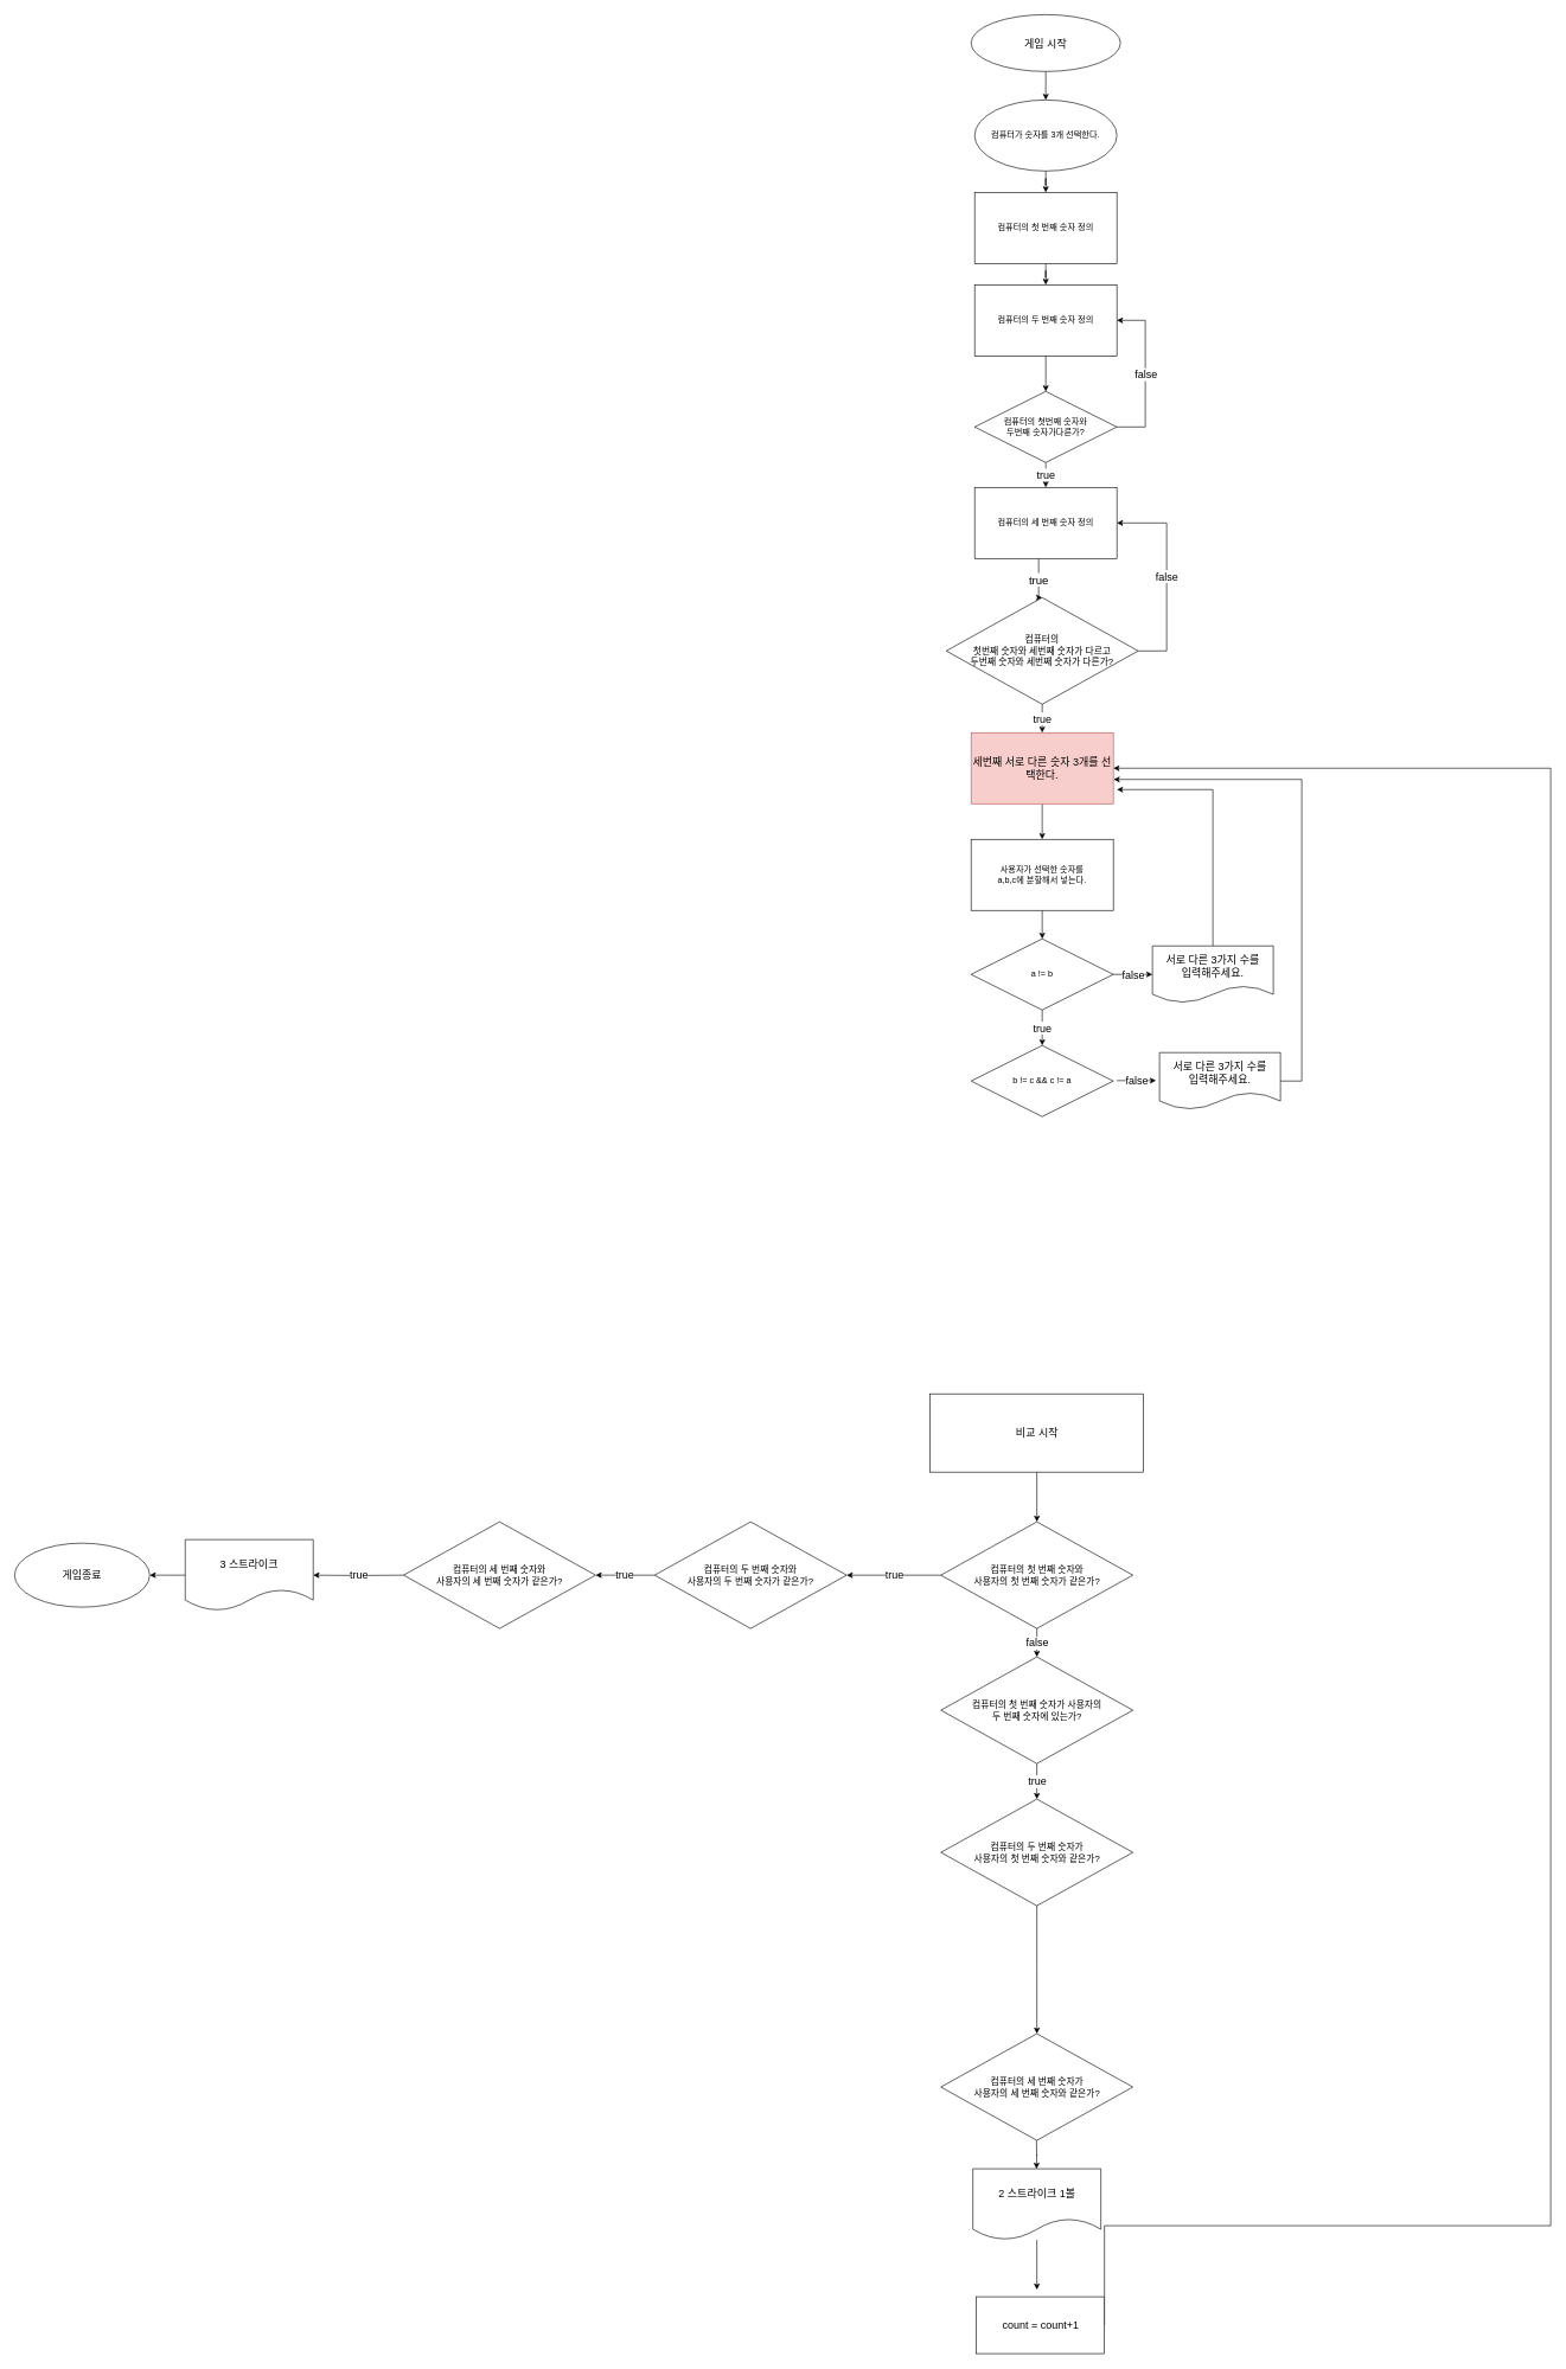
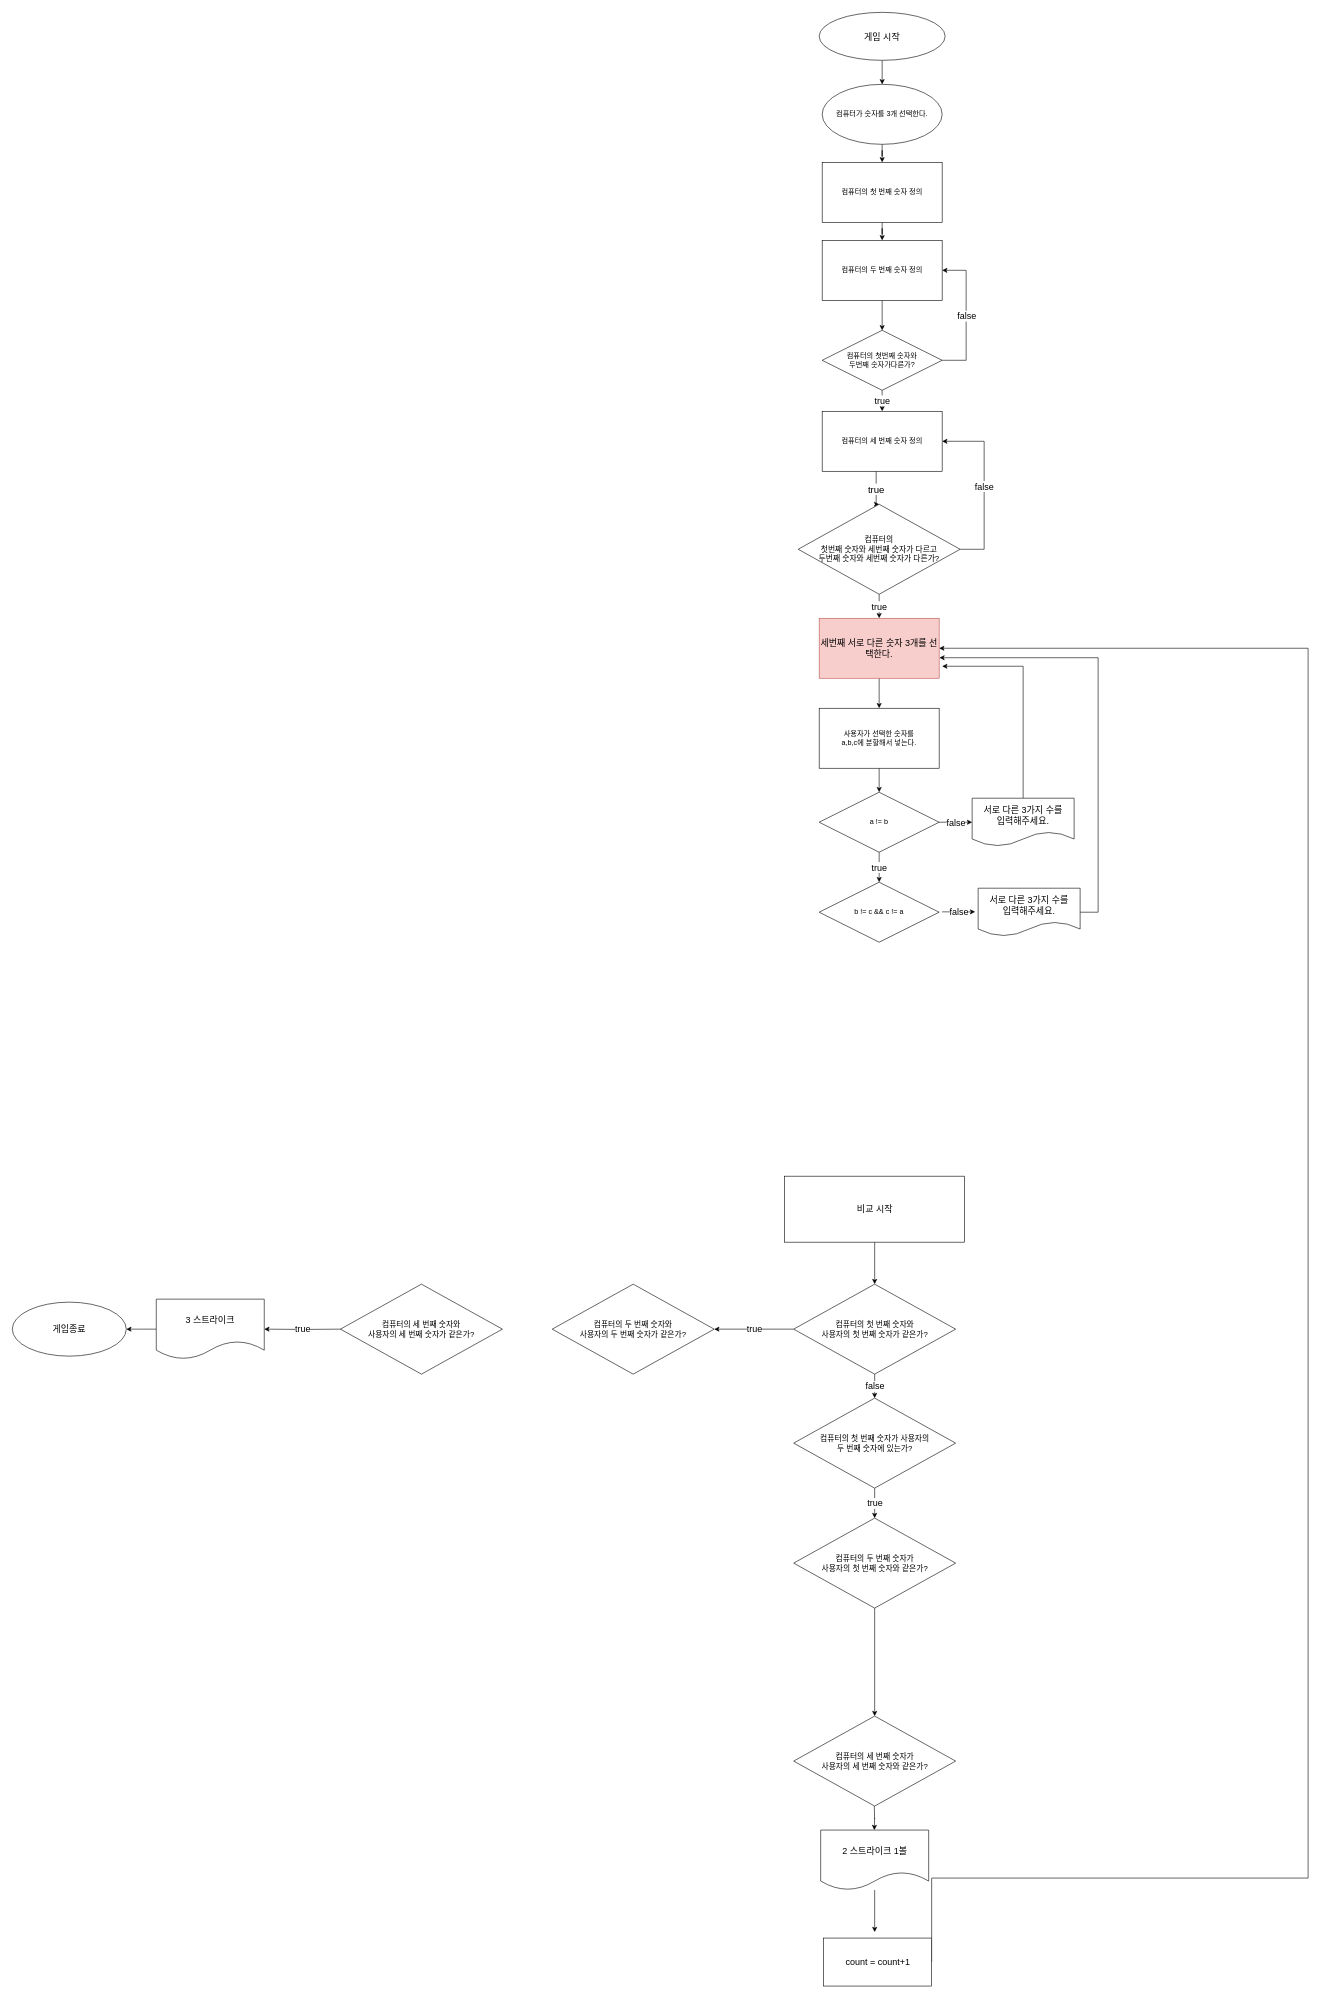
- <mxCell id="31" value="true" style="edgeStyle=orthogonalEdgeStyle;rounded=0;orthogonalLoop=1;jettySize=auto;html=1;fontSize=15;exitX=0;exitY=0.5;exitDx=0;exitDy=0;entryX=1;entryY=0.5;entryDx=0;entryDy=0;" edge="1" parent="1" source="29" target="30"><mxGeometry relative="1" as="geometry"><mxPoint x="923.53" y="2230" as="sourcePoint" /><mxPoint x="837.03" y="2305" as="targetPoint" /></mxGeometry></mxCell>
